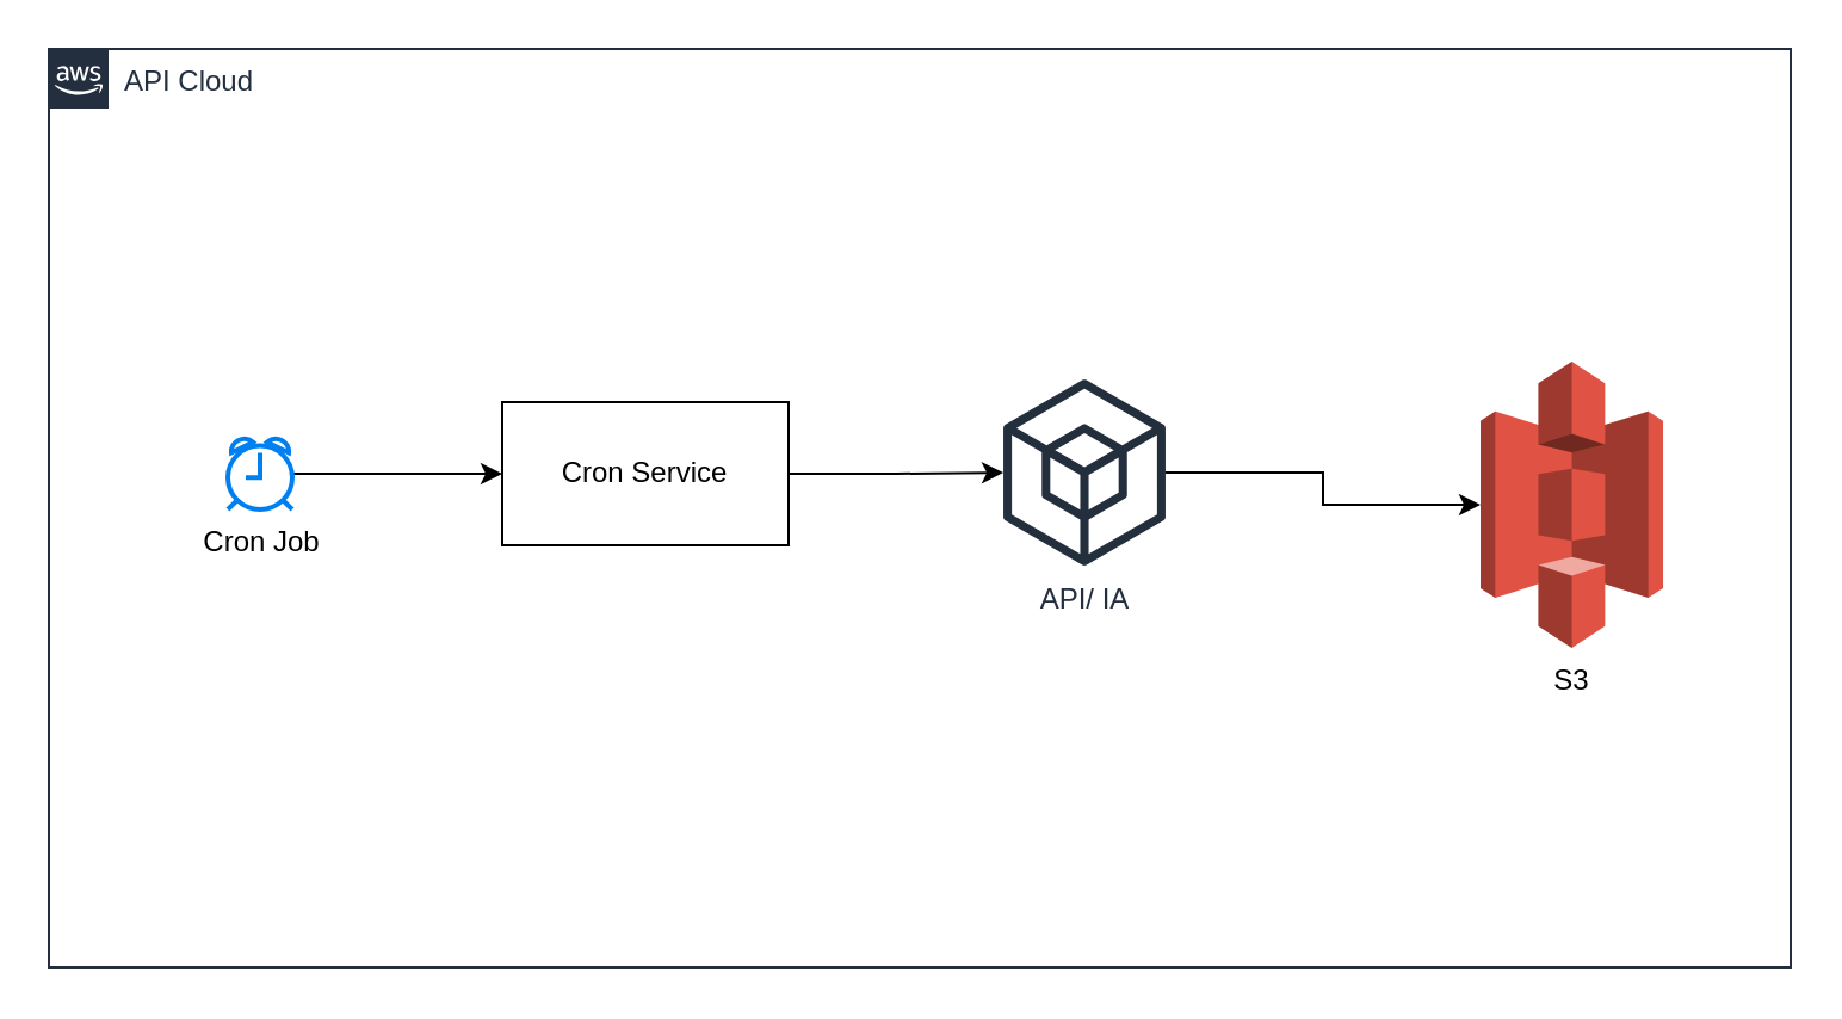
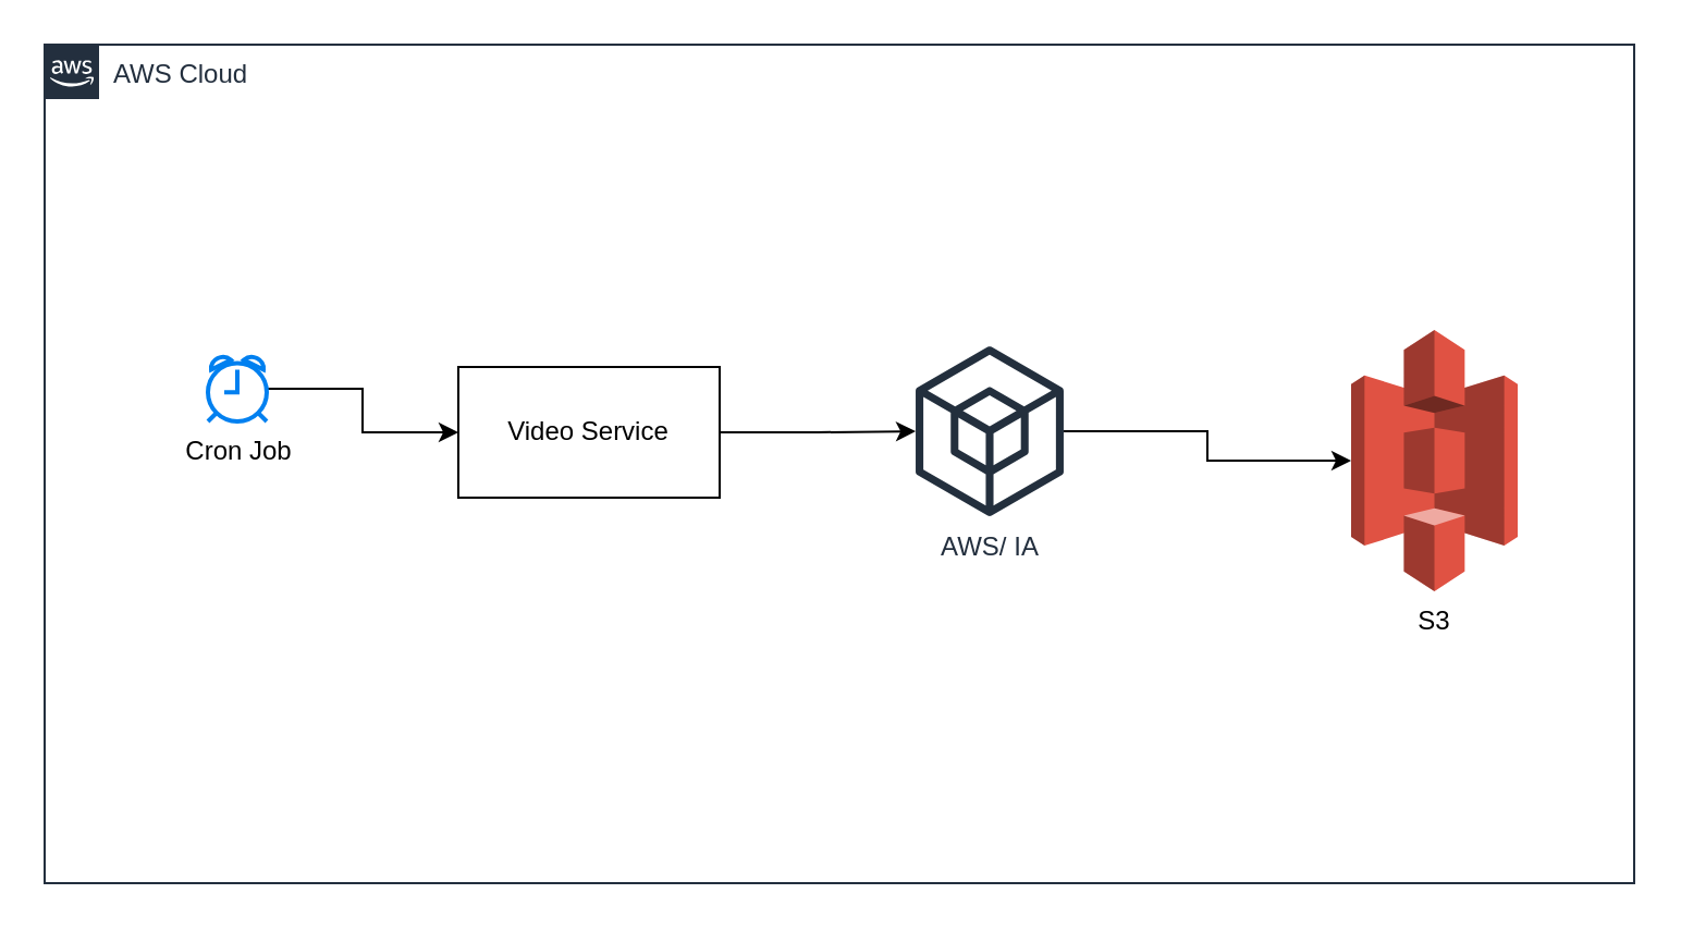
- <mxCell id="2" value="API Cloud" style="points=[[0,0],[0.25,0],[0.5,0],[0.75,0],[1,0],[1,0.25],[1,0.5],[1,0.75],[1,1],[0.75,1],[0.5,1],[0.25,1],[0,1],[0,0.75],[0,0.5],[0,0.25]];outlineConnect=0;gradientColor=none;html=1;whiteSpace=wrap;fontSize=12;fontStyle=0;shape=mxgraph.aws4.group;grIcon=mxgraph.aws4.group_aws_cloud_alt;strokeColor=#232F3E;fillColor=none;verticalAlign=top;align=left;spacingLeft=30;fontColor=#232F3E;dashed=0;container=1;pointerEvents=0;collapsible=0;recursiveResize=0;" parent="1" vertex="1"><mxGeometry x="20" y="20" width="730" height="385" as="geometry" /></mxCell>
+ <mxCell id="2" value="AWS Cloud" style="points=[[0,0],[0.25,0],[0.5,0],[0.75,0],[1,0],[1,0.25],[1,0.5],[1,0.75],[1,1],[0.75,1],[0.5,1],[0.25,1],[0,1],[0,0.75],[0,0.5],[0,0.25]];outlineConnect=0;gradientColor=none;html=1;whiteSpace=wrap;fontSize=12;fontStyle=0;shape=mxgraph.aws4.group;grIcon=mxgraph.aws4.group_aws_cloud_alt;strokeColor=#232F3E;fillColor=none;verticalAlign=top;align=left;spacingLeft=30;fontColor=#232F3E;dashed=0;container=1;pointerEvents=0;collapsible=0;recursiveResize=0;" parent="1" vertex="1"><mxGeometry x="20" y="20" width="730" height="385" as="geometry" /></mxCell>
- <mxCell id="8" value="Cron Job" style="html=1;verticalLabelPosition=bottom;align=center;labelBackgroundColor=#ffffff;verticalAlign=top;strokeWidth=2;strokeColor=#0080F0;shadow=0;dashed=0;shape=mxgraph.ios7.icons.alarm_clock;" vertex="1" parent="2"><mxGeometry x="75" y="163" width="27" height="30" as="geometry" /></mxCell>
+ <mxCell id="8" value="Cron Job" style="html=1;verticalLabelPosition=bottom;align=center;labelBackgroundColor=#ffffff;verticalAlign=top;strokeWidth=2;strokeColor=#0080F0;shadow=0;dashed=0;shape=mxgraph.ios7.icons.alarm_clock;" vertex="1" parent="2"><mxGeometry x="75" y="143" width="27" height="30" as="geometry" /></mxCell>
- <mxCell id="9" value="Cron Service" style="rounded=0;whiteSpace=wrap;html=1;" vertex="1" parent="2"><mxGeometry x="190" y="148" width="120" height="60" as="geometry" /></mxCell>
+ <mxCell id="9" value="Video Service" style="rounded=0;whiteSpace=wrap;html=1;" vertex="1" parent="2"><mxGeometry x="190" y="148" width="120" height="60" as="geometry" /></mxCell>
- <mxCell id="4" value="API/ IA" style="sketch=0;outlineConnect=0;fontColor=#232F3E;gradientColor=none;fillColor=#232F3D;strokeColor=none;dashed=0;verticalLabelPosition=bottom;verticalAlign=top;align=center;html=1;fontSize=12;fontStyle=0;aspect=fixed;pointerEvents=1;shape=mxgraph.aws4.external_sdk;" parent="2" vertex="1"><mxGeometry x="400" y="138.5" width="68" height="78" as="geometry" /></mxCell>
+ <mxCell id="4" value="AWS/ IA" style="sketch=0;outlineConnect=0;fontColor=#232F3E;gradientColor=none;fillColor=#232F3D;strokeColor=none;dashed=0;verticalLabelPosition=bottom;verticalAlign=top;align=center;html=1;fontSize=12;fontStyle=0;aspect=fixed;pointerEvents=1;shape=mxgraph.aws4.external_sdk;" parent="2" vertex="1"><mxGeometry x="400" y="138.5" width="68" height="78" as="geometry" /></mxCell>
